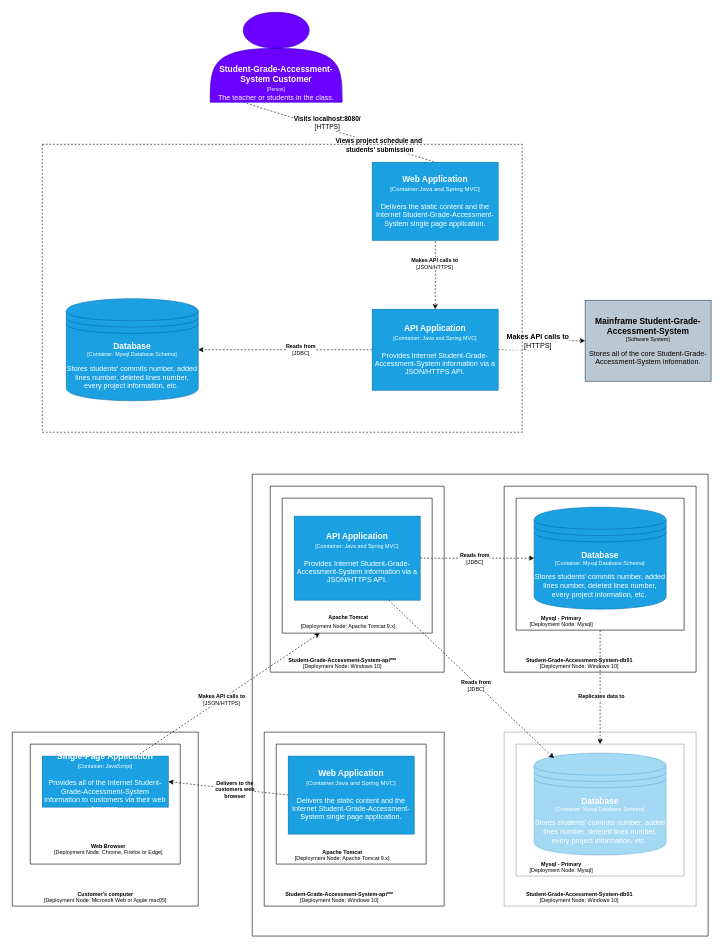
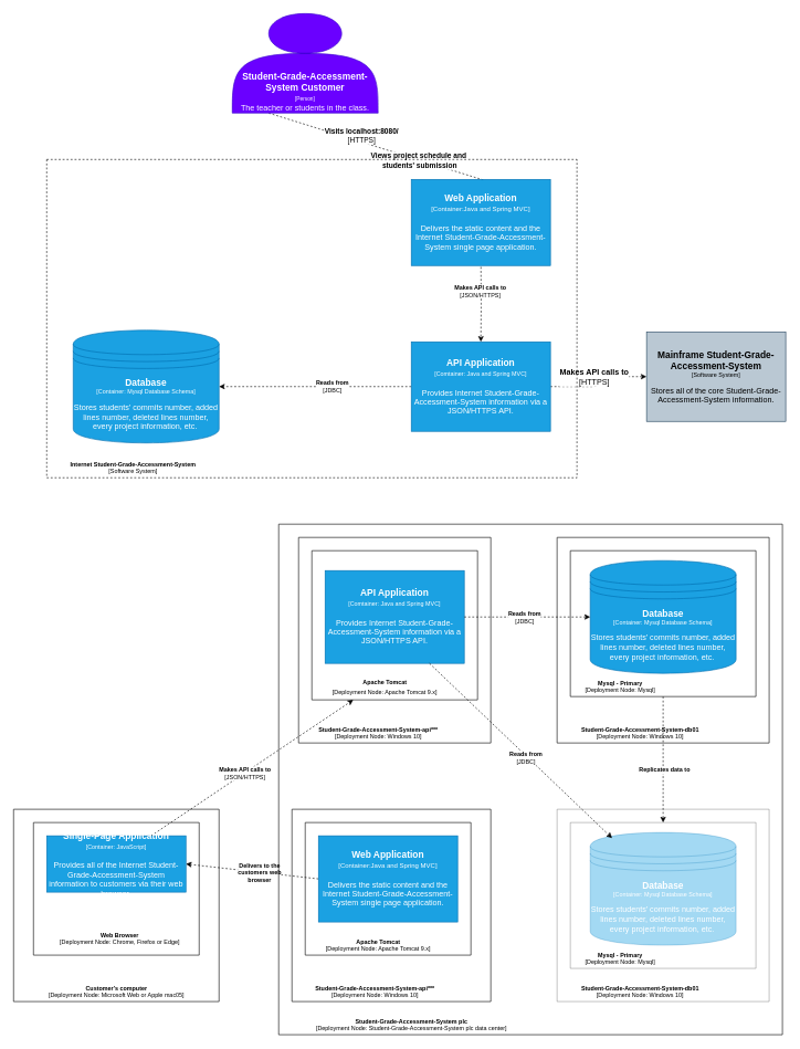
+ <mxCell id="15" value="&lt;b&gt;Internet Student-Grade-Accessment-System&lt;/b&gt;&lt;br&gt;[Software System]" style="text;html=1;align=center;verticalAlign=middle;resizable=0;points=[];autosize=1;strokeColor=none;fillColor=none;fontSize=9;" parent="14" vertex="1"><mxGeometry x="20" y="450" width="220" height="30" as="geometry" /></mxCell>
+ <mxCell id="54" value="&lt;b&gt;Student-Grade-Accessment-System plc&lt;/b&gt;&lt;br&gt;[Deployment Node: Student-Grade-Accessment-System plc data center]" style="text;html=1;align=center;verticalAlign=middle;resizable=0;points=[];autosize=1;strokeColor=none;fillColor=none;fontSize=9;" parent="53" vertex="1"><mxGeometry x="40" y="740" width="320" height="30" as="geometry" /></mxCell>
